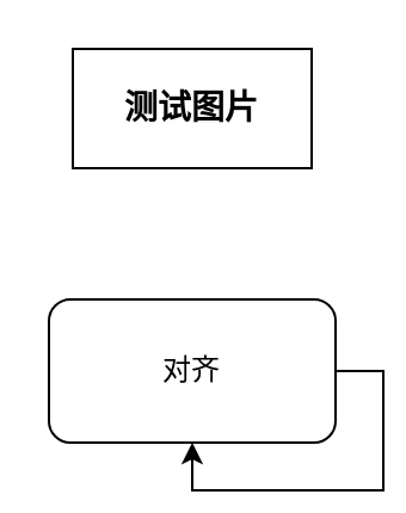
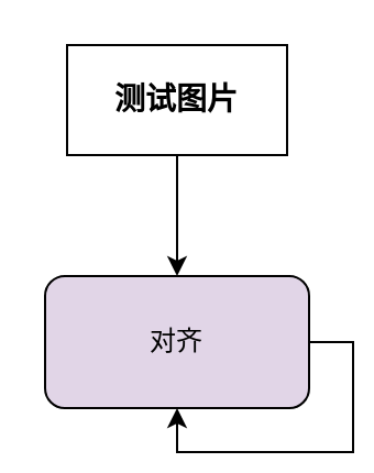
+ <mxCell id="2" style="edgeStyle=orthogonalEdgeStyle;rounded=0;orthogonalLoop=1;jettySize=auto;html=1;exitX=0.5;exitY=0;exitDx=0;exitDy=0;" edge="1" parent="1" source="3" target="4"><mxGeometry relative="1" as="geometry" /></mxCell>
- <mxCell id="4" value="对齐" style="rounded=1;whiteSpace=wrap;html=1;direction=west;" vertex="1" parent="1"><mxGeometry x="20" y="125" width="120" height="60" as="geometry" /></mxCell>
+ <mxCell id="4" value="对齐" style="rounded=1;whiteSpace=wrap;html=1;direction=west;fillColor=#e1d5e7;" vertex="1" parent="1"><mxGeometry x="20" y="125" width="120" height="60" as="geometry" /></mxCell>
